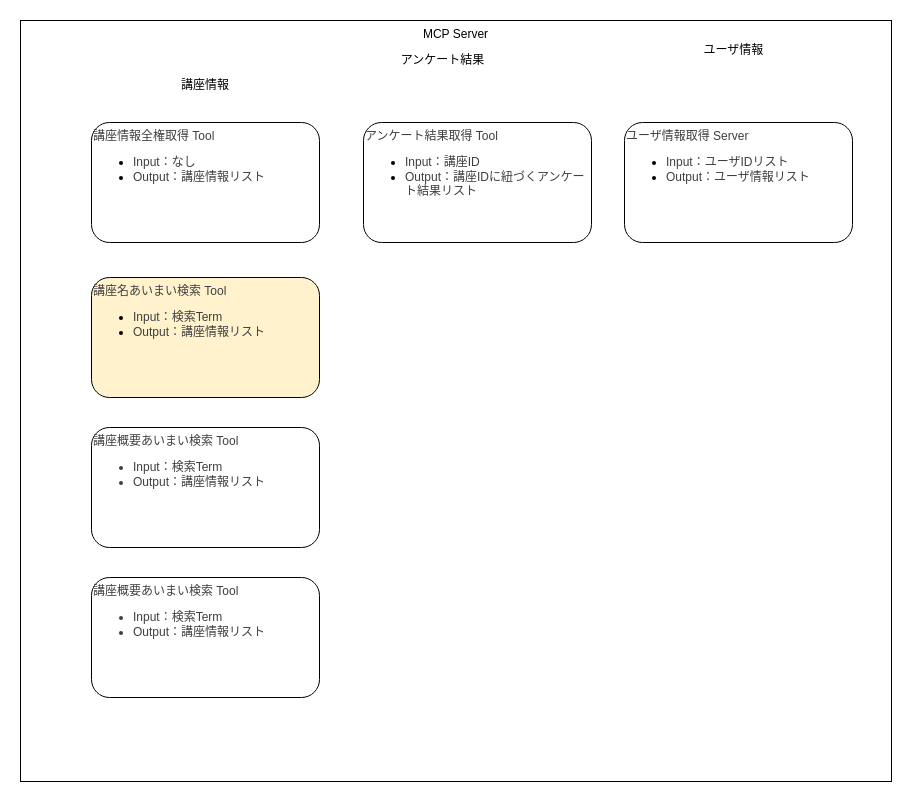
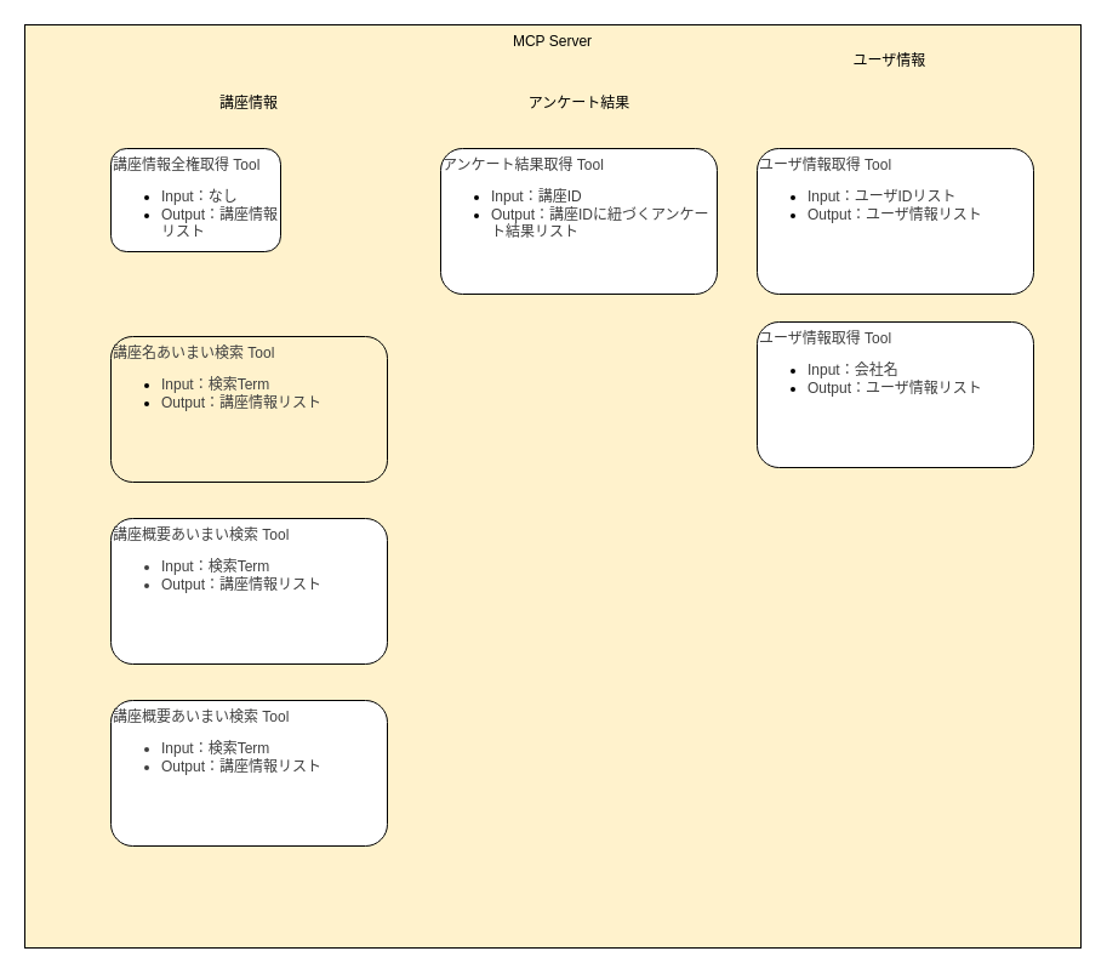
- <mxCell id="8" value="アンケート結果" style="text;html=1;align=center;verticalAlign=middle;whiteSpace=wrap;rounded=0;" parent="1" vertex="1"><mxGeometry x="390.5" y="45" width="103" height="30" as="geometry" /></mxCell>
+ <mxCell id="8" value="アンケート結果" style="text;html=1;align=center;verticalAlign=middle;whiteSpace=wrap;rounded=0;" parent="1" vertex="1"><mxGeometry x="425.5" y="70" width="103" height="30" as="geometry" /></mxCell>
- <mxCell id="5" value="&lt;span style=&quot;color: rgb(63, 63, 63); background-color: transparent;&quot;&gt;ユーザ情報取得 Server&lt;/span&gt;&lt;br&gt;&lt;ul&gt;&lt;li&gt;&lt;span style=&quot;color: rgb(63, 63, 63); background-color: transparent;&quot;&gt;Input：ユーザIDリスト&lt;/span&gt;&lt;/li&gt;&lt;li&gt;&lt;span style=&quot;color: rgb(63, 63, 63); background-color: transparent;&quot;&gt;Output：ユーザ情報リスト&lt;/span&gt;&lt;/li&gt;&lt;/ul&gt;" style="rounded=1;whiteSpace=wrap;html=1;verticalAlign=top;align=left;" parent="1" vertex="1"><mxGeometry x="624" width="228" height="120" as="geometry" y="122" /></mxCell>
+ <mxCell id="5" value="&lt;span style=&quot;color: rgb(63, 63, 63); background-color: transparent;&quot;&gt;ユーザ情報取得 Tool&lt;/span&gt;&lt;br&gt;&lt;ul&gt;&lt;li&gt;&lt;span style=&quot;color: rgb(63, 63, 63); background-color: transparent;&quot;&gt;Input：ユーザIDリスト&lt;/span&gt;&lt;/li&gt;&lt;li&gt;&lt;span style=&quot;color: rgb(63, 63, 63); background-color: transparent;&quot;&gt;Output：ユーザ情報リスト&lt;/span&gt;&lt;/li&gt;&lt;/ul&gt;" style="rounded=1;whiteSpace=wrap;html=1;verticalAlign=top;align=left;" parent="1" vertex="1"><mxGeometry x="624" width="228" height="120" as="geometry" y="122" /></mxCell>
- <mxCell id="11" value="&lt;span style=&quot;color: rgb(63, 63, 63); background-color: transparent;&quot;&gt;講座情報全権取得 Tool&lt;/span&gt;&lt;ul&gt;&lt;li&gt;&lt;span style=&quot;color: rgb(63, 63, 63); background-color: transparent;&quot;&gt;Input：なし&lt;/span&gt;&lt;/li&gt;&lt;li&gt;&lt;span style=&quot;color: rgb(63, 63, 63); background-color: transparent;&quot;&gt;Output：講座情報リスト&lt;/span&gt;&lt;/li&gt;&lt;/ul&gt;" style="rounded=1;whiteSpace=wrap;html=1;verticalAlign=top;align=left;" vertex="1" parent="1"><mxGeometry x="91" width="228" height="120" as="geometry" y="122" /></mxCell>
+ <mxCell id="11" value="&lt;span style=&quot;color: rgb(63, 63, 63); background-color: transparent;&quot;&gt;講座情報全権取得 Tool&lt;/span&gt;&lt;ul&gt;&lt;li&gt;&lt;span style=&quot;color: rgb(63, 63, 63); background-color: transparent;&quot;&gt;Input：なし&lt;/span&gt;&lt;/li&gt;&lt;li&gt;&lt;span style=&quot;color: rgb(63, 63, 63); background-color: transparent;&quot;&gt;Output：講座情報リスト&lt;/span&gt;&lt;/li&gt;&lt;/ul&gt;" style="rounded=1;whiteSpace=wrap;html=1;verticalAlign=top;align=left;" vertex="1" parent="1"><mxGeometry x="91" y="122" width="140" height="85" as="geometry" /></mxCell>
+ <mxCell id="12" value="&lt;span style=&quot;color: rgb(63, 63, 63); background-color: transparent;&quot;&gt;ユーザ情報取得 Tool&lt;/span&gt;&lt;br&gt;&lt;ul&gt;&lt;li&gt;&lt;span style=&quot;color: rgb(63, 63, 63); background-color: transparent;&quot;&gt;Input：会社名&lt;/span&gt;&lt;/li&gt;&lt;li&gt;&lt;span style=&quot;color: rgb(63, 63, 63); background-color: transparent;&quot;&gt;Output：ユーザ情報リスト&lt;/span&gt;&lt;/li&gt;&lt;/ul&gt;" style="rounded=1;whiteSpace=wrap;html=1;verticalAlign=top;align=left;" vertex="1" parent="1"><mxGeometry x="624" y="265" width="228" height="120" as="geometry" /></mxCell>
- <mxCell id="2" value="MCP Server" style="rounded=0;whiteSpace=wrap;html=1;verticalAlign=top;" parent="1" vertex="1"><mxGeometry x="20" y="20" width="871" height="761" as="geometry" /></mxCell>
+ <mxCell id="2" value="MCP Server" style="rounded=0;whiteSpace=wrap;html=1;verticalAlign=top;fillColor=#fff2cc;" parent="1" vertex="1"><mxGeometry x="20" y="20" width="871" height="761" as="geometry" /></mxCell>
